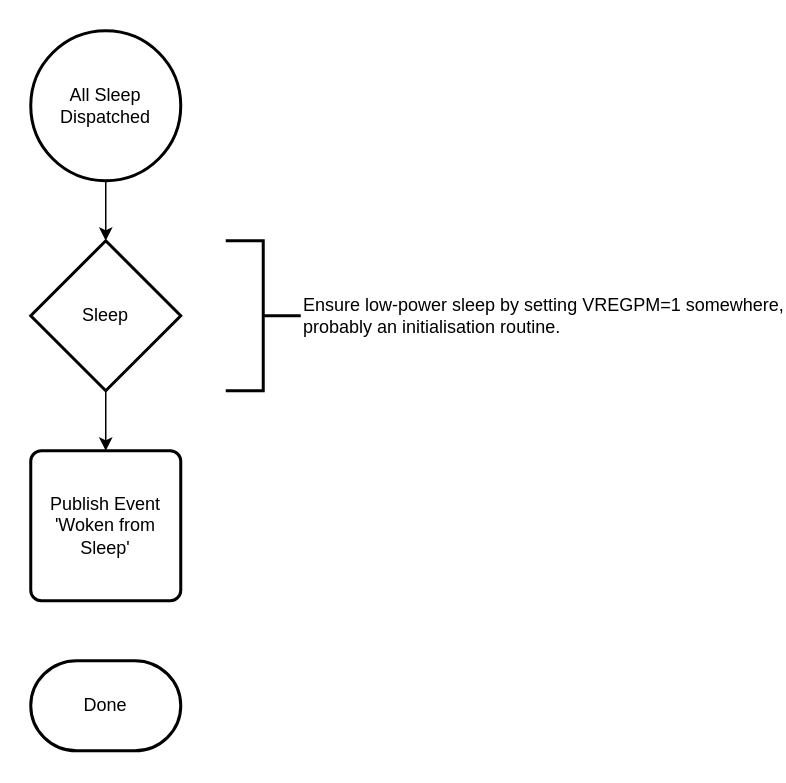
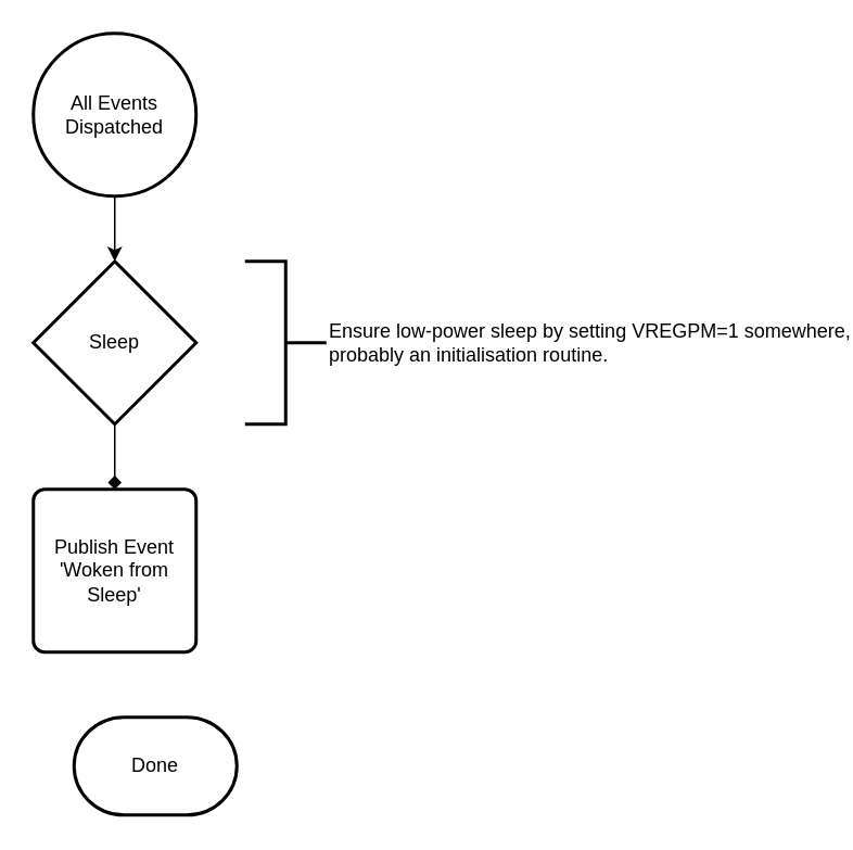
- <mxCell id="3" value="All Sleep Dispatched" style="strokeWidth=2;html=1;shape=mxgraph.flowchart.start_2;whiteSpace=wrap;" vertex="1" parent="1"><mxGeometry x="20" y="20" width="100" height="100" as="geometry" /></mxCell>
+ <mxCell id="3" value="All Events Dispatched" style="strokeWidth=2;html=1;shape=mxgraph.flowchart.start_2;whiteSpace=wrap;" vertex="1" parent="1"><mxGeometry x="20" y="20" width="100" height="100" as="geometry" /></mxCell>
- <mxCell id="4" style="edgeStyle=orthogonalEdgeStyle;rounded=0;orthogonalLoop=1;jettySize=auto;html=1;" edge="1" parent="1" source="5" target="6"><mxGeometry relative="1" as="geometry" /></mxCell>
+ <mxCell id="4" style="edgeStyle=orthogonalEdgeStyle;rounded=0;orthogonalLoop=1;jettySize=auto;html=1;endArrow=diamond;" edge="1" parent="1" source="5" target="6"><mxGeometry relative="1" as="geometry" /></mxCell>
- <mxCell id="7" value="Done" style="strokeWidth=2;html=1;shape=mxgraph.flowchart.terminator;whiteSpace=wrap;" vertex="1" parent="1"><mxGeometry x="20" y="440" width="100" height="60" as="geometry" /></mxCell>
+ <mxCell id="7" value="Done" style="strokeWidth=2;html=1;shape=mxgraph.flowchart.terminator;whiteSpace=wrap;" vertex="1" parent="1"><mxGeometry x="45" y="440" width="100" height="60" as="geometry" /></mxCell>
